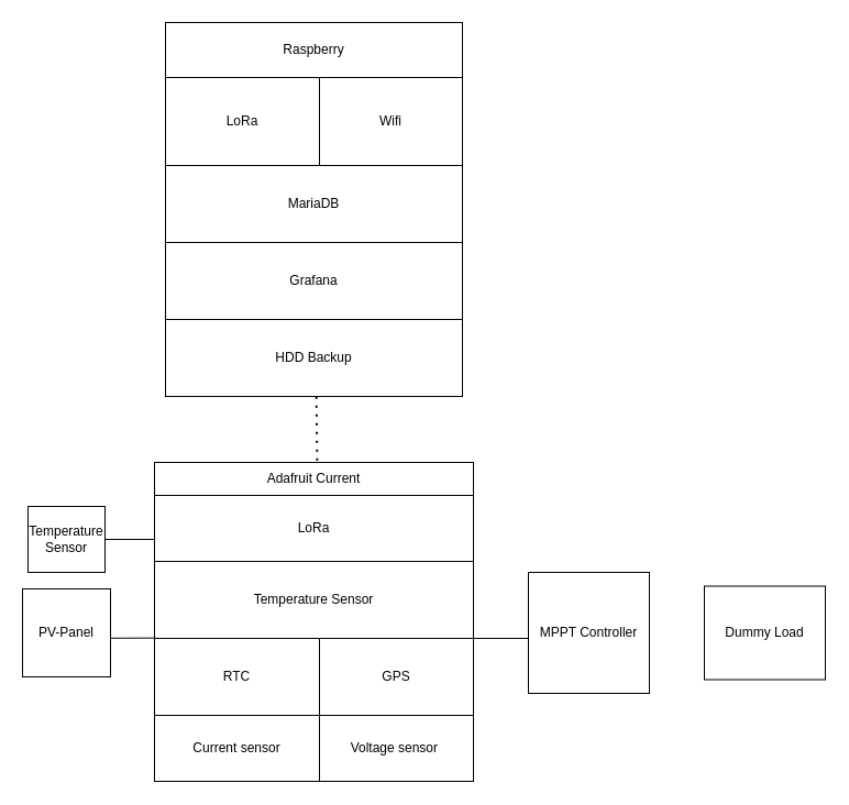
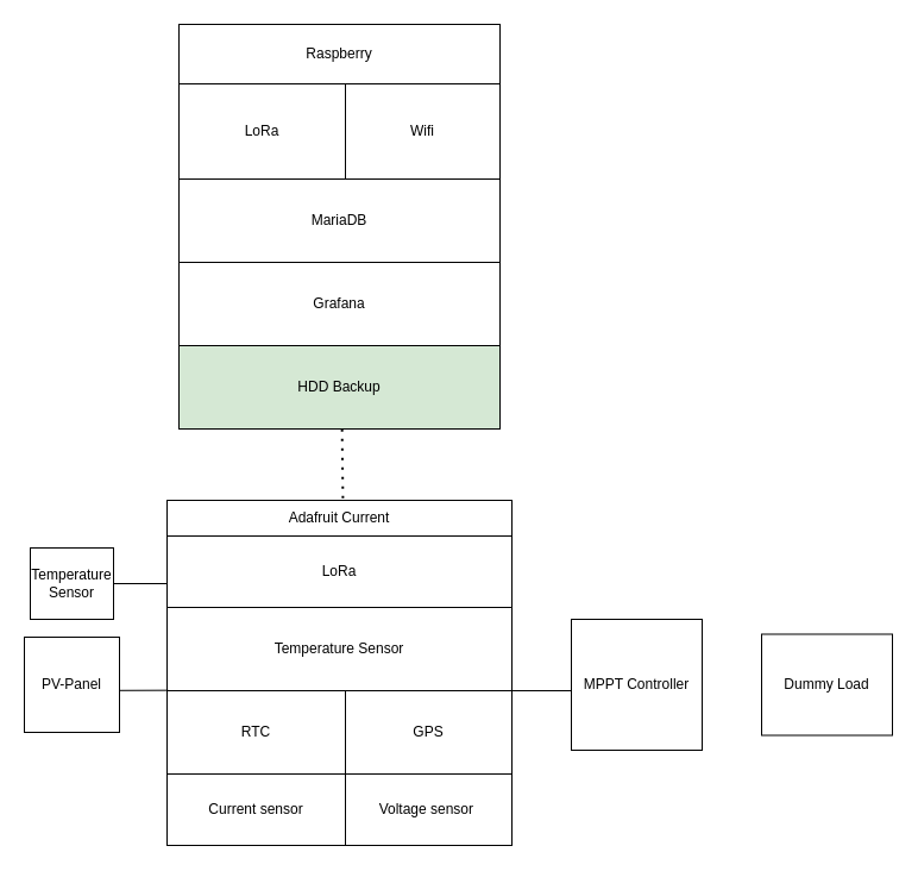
- <mxCell id="17" value="HDD Backup" style="rounded=0;whiteSpace=wrap;html=1;" parent="1" vertex="1"><mxGeometry x="150" y="290" width="270" height="70" as="geometry" /></mxCell>
+ <mxCell id="17" value="HDD Backup" style="rounded=0;whiteSpace=wrap;html=1;fillColor=#d5e8d4;" parent="1" vertex="1"><mxGeometry x="150" y="290" width="270" height="70" as="geometry" /></mxCell>
